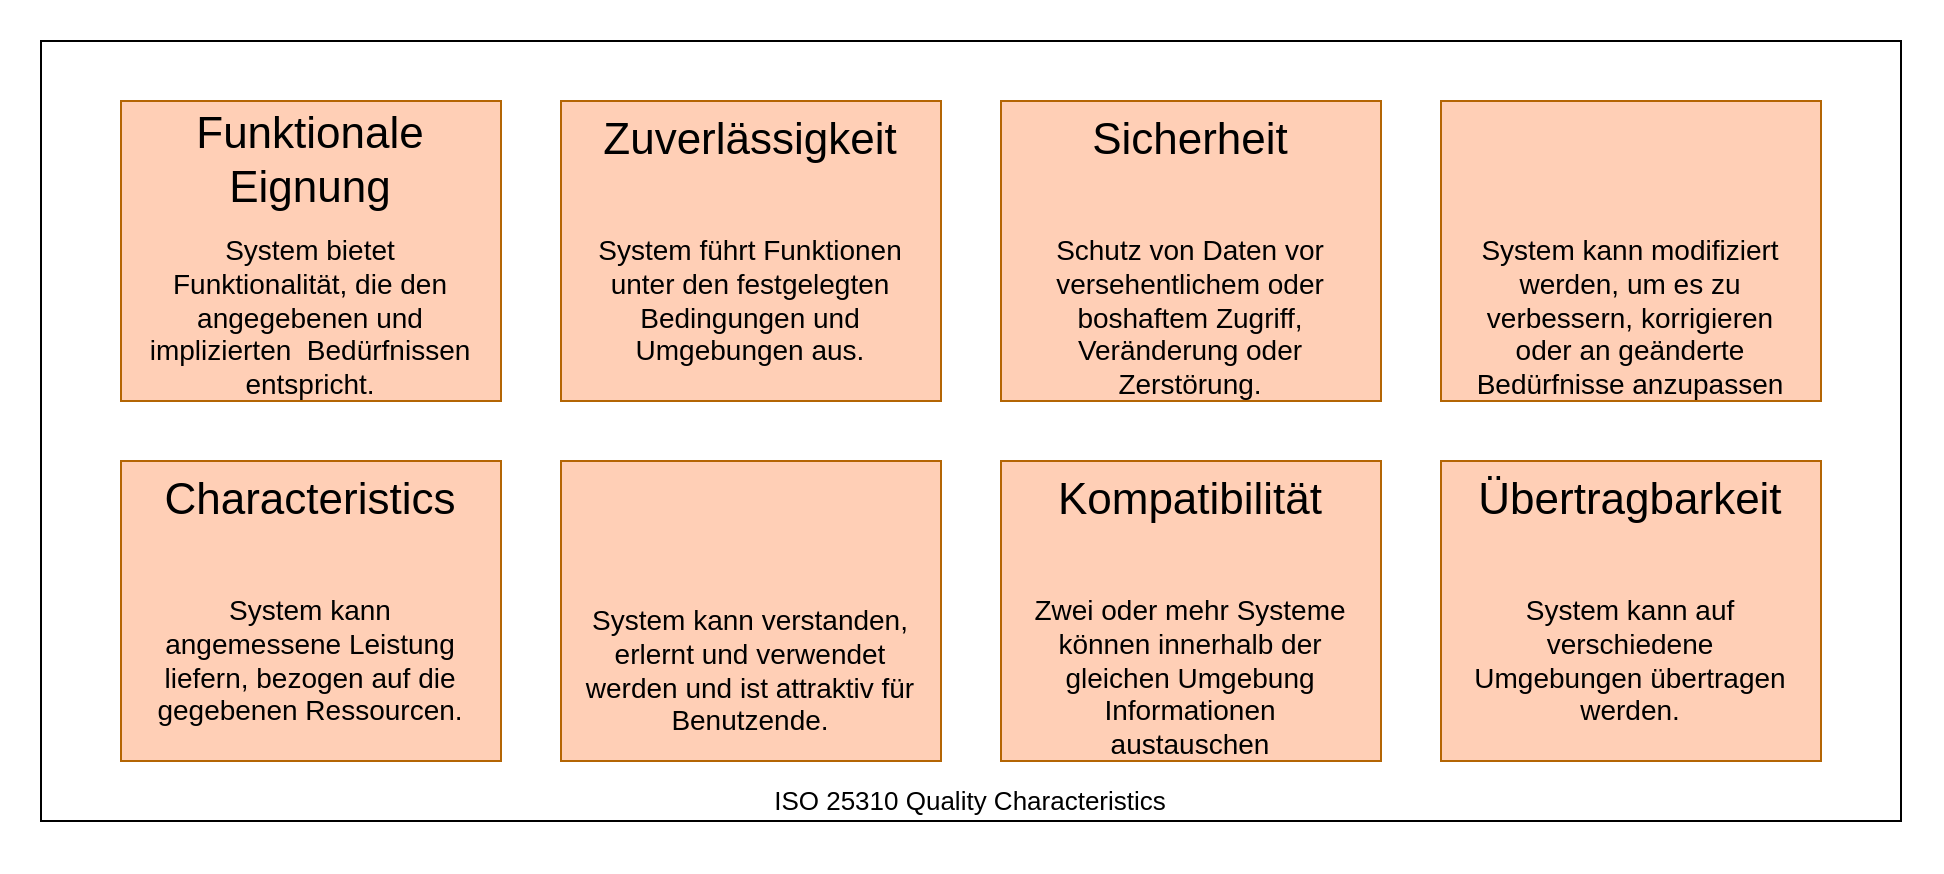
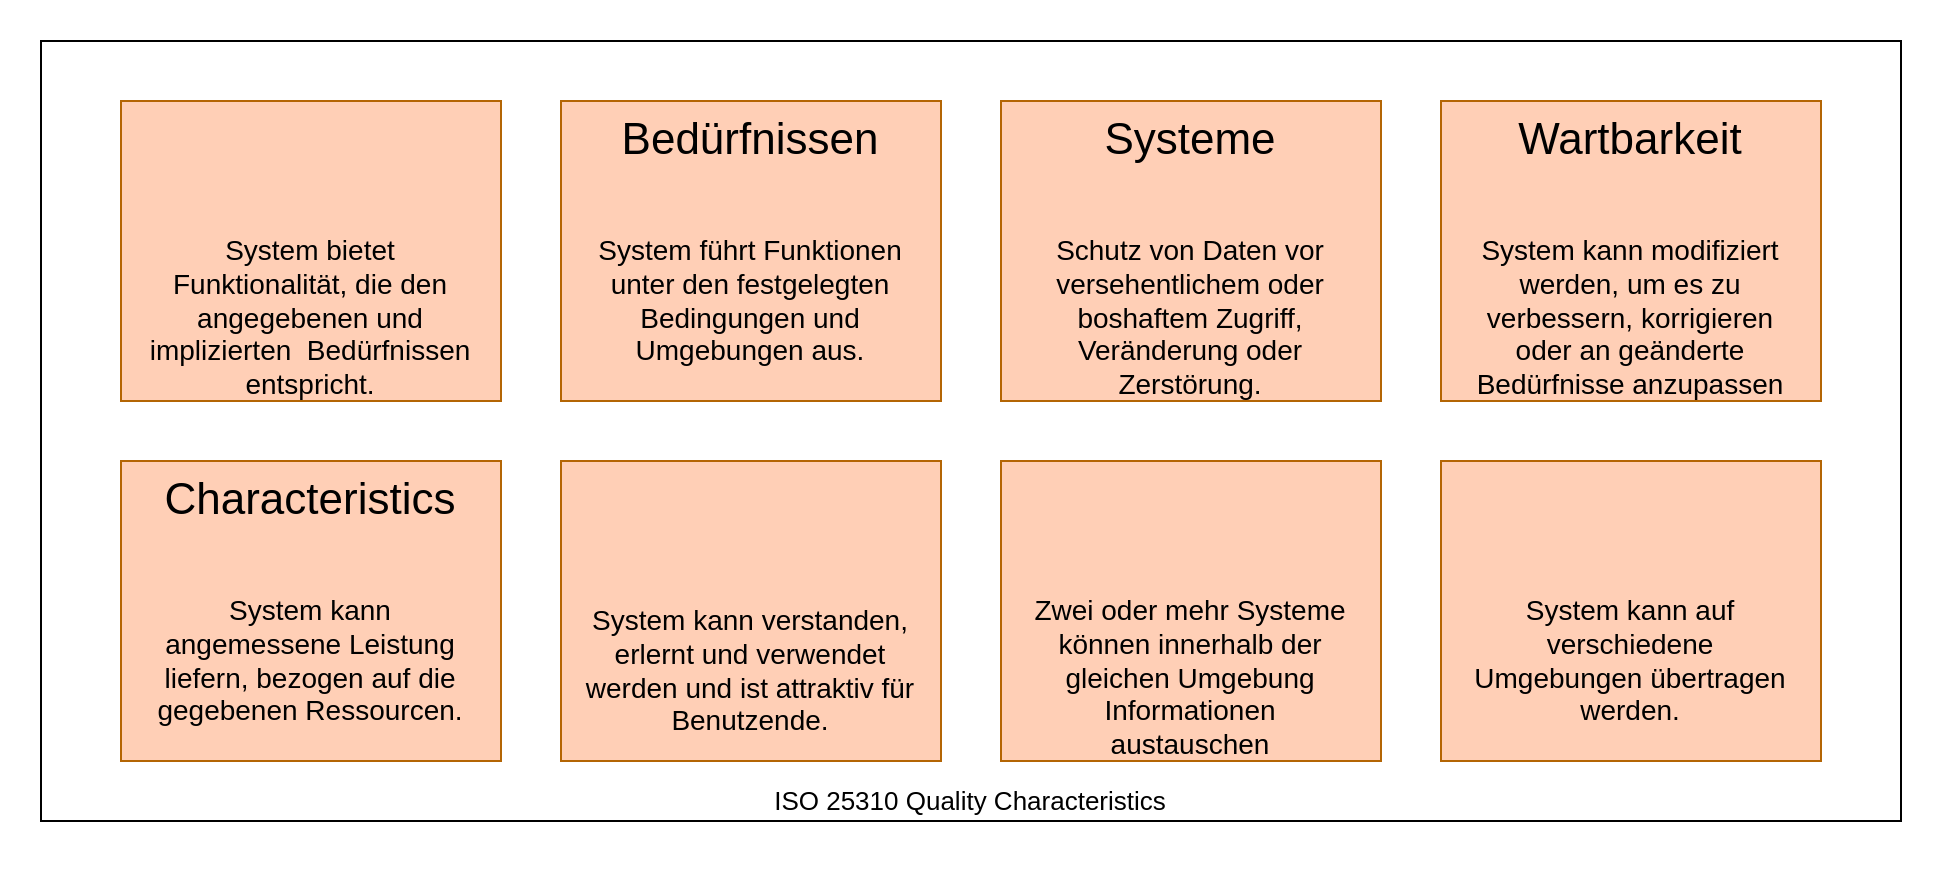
- <mxCell id="7" value="Zuverlässigkeit" style="text;html=1;strokeColor=none;fillColor=none;align=center;verticalAlign=top;whiteSpace=wrap;rounded=0;fontSize=22;" vertex="1" parent="1"><mxGeometry x="280" y="50" width="190" height="60" as="geometry" /></mxCell>
+ <mxCell id="7" value="Bedürfnissen" style="text;html=1;strokeColor=none;fillColor=none;align=center;verticalAlign=top;whiteSpace=wrap;rounded=0;fontSize=22;" vertex="1" parent="1"><mxGeometry x="280" y="50" width="190" height="60" as="geometry" /></mxCell>
- <mxCell id="10" value="Sicherheit" style="text;html=1;strokeColor=none;fillColor=none;align=center;verticalAlign=top;whiteSpace=wrap;rounded=0;fontSize=22;" vertex="1" parent="1"><mxGeometry x="500" y="50" width="190" height="60" as="geometry" /></mxCell>
+ <mxCell id="10" value="Systeme" style="text;html=1;strokeColor=none;fillColor=none;align=center;verticalAlign=top;whiteSpace=wrap;rounded=0;fontSize=22;" vertex="1" parent="1"><mxGeometry x="500" y="50" width="190" height="60" as="geometry" /></mxCell>
- <mxCell id="4" value="Funktionale Eignung" style="text;html=1;strokeColor=none;fillColor=none;align=center;verticalAlign=middle;whiteSpace=wrap;rounded=0;fontSize=22;" vertex="1" parent="1"><mxGeometry x="60" y="50" width="190" height="60" as="geometry" /></mxCell>
+ <mxCell id="13" value="Wartbarkeit" style="text;html=1;strokeColor=none;fillColor=none;align=center;verticalAlign=top;whiteSpace=wrap;rounded=0;fontSize=22;" vertex="1" parent="1"><mxGeometry x="720" y="50" width="190" height="60" as="geometry" /></mxCell>
- <mxCell id="21" value="Kompatibilität" style="text;html=1;strokeColor=none;fillColor=none;align=center;verticalAlign=top;whiteSpace=wrap;rounded=0;fontSize=22;" vertex="1" parent="1"><mxGeometry x="500" y="230" width="190" height="60" as="geometry" /></mxCell>
- <mxCell id="24" value="Übertragbarkeit" style="text;html=1;strokeColor=none;fillColor=none;align=center;verticalAlign=top;whiteSpace=wrap;rounded=0;fontSize=22;" vertex="1" parent="1"><mxGeometry x="720" y="230" width="190" height="60" as="geometry" /></mxCell>
